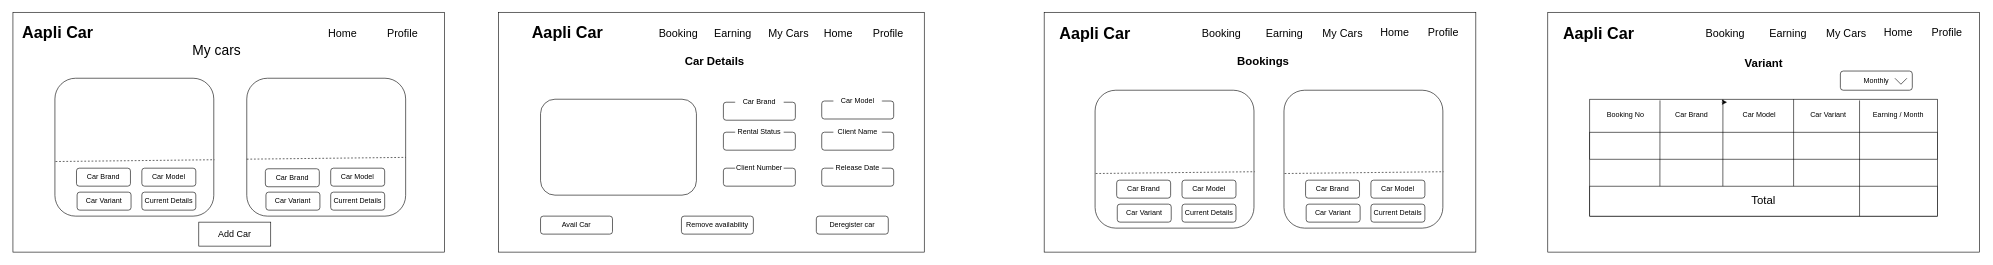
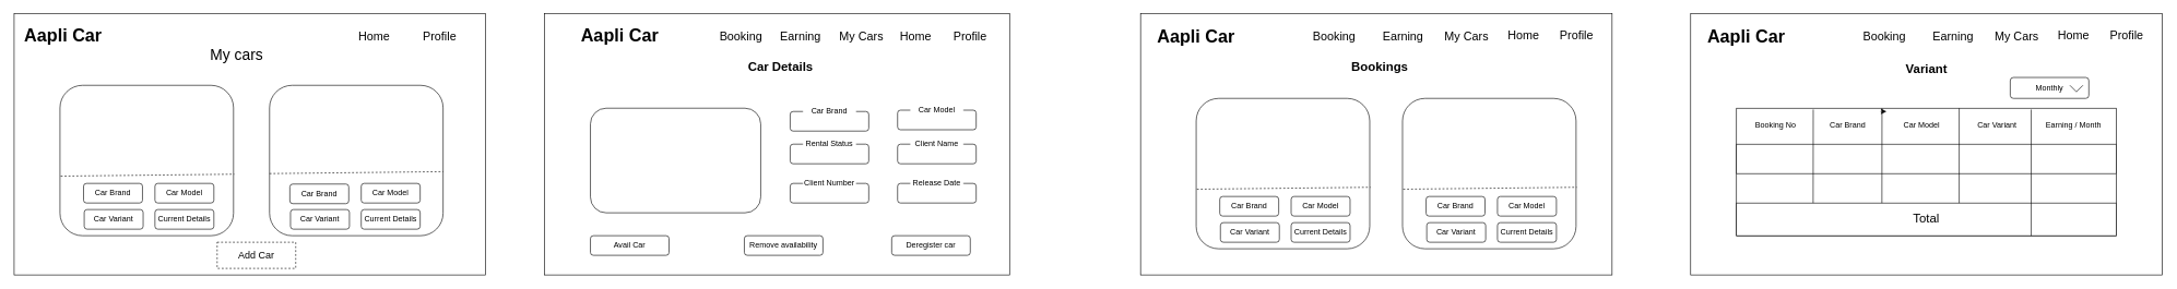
- <mxCell id="19" value="&lt;font style=&quot;font-size: 15px;&quot;&gt;Add Car&lt;/font&gt;" style="rounded=0;whiteSpace=wrap;html=1;" vertex="1" parent="1"><mxGeometry x="330" y="370" width="120" height="40" as="geometry" /></mxCell>
+ <mxCell id="19" value="&lt;font style=&quot;font-size: 15px;&quot;&gt;Add Car&lt;/font&gt;" style="rounded=0;whiteSpace=wrap;html=1;dashed=1;" vertex="1" parent="1"><mxGeometry x="330" y="370" width="120" height="40" as="geometry" /></mxCell>
